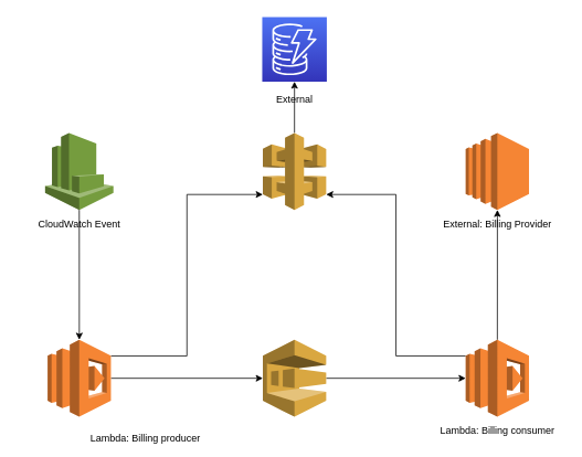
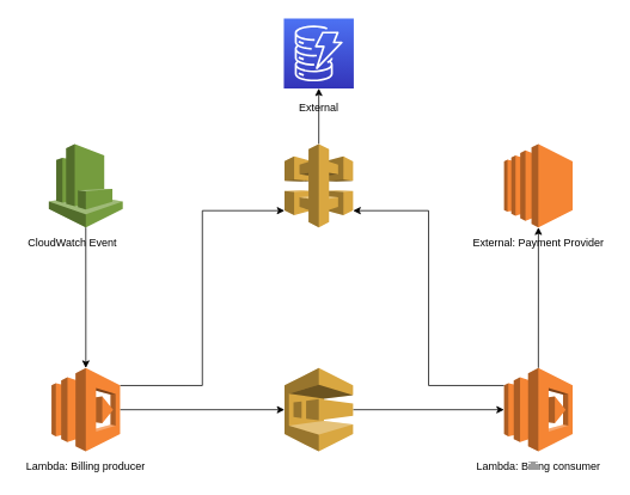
- <mxCell id="18" value="CloudWatch Event" style="text;html=1;resizable=0;autosize=1;align=center;verticalAlign=middle;points=[];fillColor=none;strokeColor=none;rounded=0;" vertex="1" parent="1"><mxGeometry x="40.25" y="260" width="110" height="20" as="geometry" /></mxCell>
+ <mxCell id="18" value="CloudWatch Event" style="text;html=1;resizable=0;autosize=1;align=center;verticalAlign=middle;points=[];fillColor=none;strokeColor=none;rounded=0;" vertex="1" parent="1"><mxGeometry x="25.25" y="260" width="110" height="20" as="geometry" /></mxCell>
- <mxCell id="19" value="External: Billing Provider" style="text;html=1;resizable=0;autosize=1;align=center;verticalAlign=middle;points=[];fillColor=none;strokeColor=none;rounded=0;" vertex="1" parent="1"><mxGeometry x="520.25" y="260" width="160" height="20" as="geometry" /></mxCell>
+ <mxCell id="19" value="External: Payment Provider" style="text;html=1;resizable=0;autosize=1;align=center;verticalAlign=middle;points=[];fillColor=none;strokeColor=none;rounded=0;" vertex="1" parent="1"><mxGeometry x="520.25" y="260" width="160" height="20" as="geometry" /></mxCell>
- <mxCell id="16" value="Lambda: Billing producer" style="text;html=1;resizable=0;autosize=1;align=center;verticalAlign=middle;points=[];fillColor=none;strokeColor=none;rounded=0;" vertex="1" parent="1"><mxGeometry x="100.25" y="520" width="150" height="20" as="geometry" /></mxCell>
+ <mxCell id="16" value="Lambda: Billing producer" style="text;html=1;resizable=0;autosize=1;align=center;verticalAlign=middle;points=[];fillColor=none;strokeColor=none;rounded=0;" vertex="1" parent="1"><mxGeometry x="20.25" y="510" width="150" height="20" as="geometry" /></mxCell>
